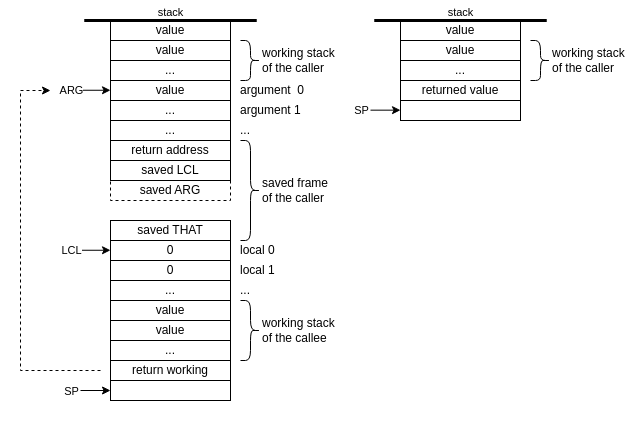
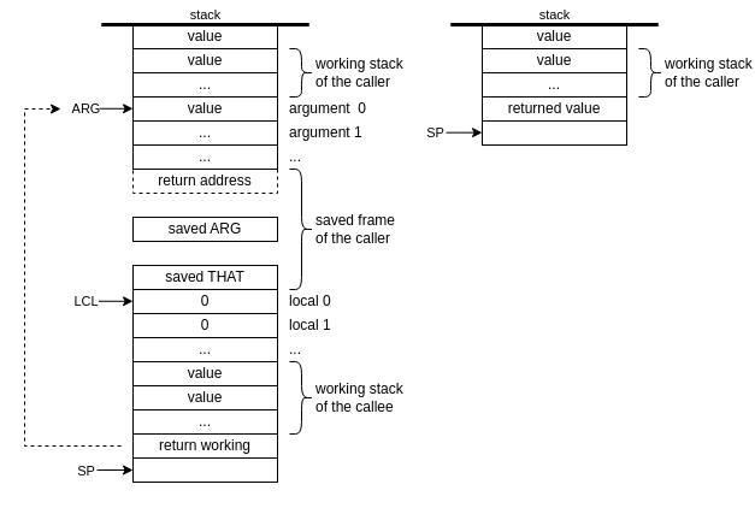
- <mxCell id="13" value="return address" style="rounded=0;whiteSpace=wrap;html=1;fillColor=none;" vertex="1" parent="1"><mxGeometry x="110" y="140" width="120" height="20" as="geometry" /></mxCell>
+ <mxCell id="13" value="return address" style="rounded=0;whiteSpace=wrap;html=1;fillColor=none;dashed=1;" vertex="1" parent="1"><mxGeometry x="110" y="140" width="120" height="20" as="geometry" /></mxCell>
- <mxCell id="14" value="saved LCL" style="rounded=0;whiteSpace=wrap;html=1;fillColor=none;" vertex="1" parent="1"><mxGeometry x="110" y="160" width="120" height="20" as="geometry" /></mxCell>
- <mxCell id="15" value="saved ARG" style="rounded=0;whiteSpace=wrap;html=1;fillColor=none;dashed=1;" vertex="1" parent="1"><mxGeometry x="110" y="180" width="120" height="20" as="geometry" /></mxCell>
+ <mxCell id="15" value="saved ARG" style="rounded=0;whiteSpace=wrap;html=1;fillColor=none;" vertex="1" parent="1"><mxGeometry x="110" y="180" width="120" height="20" as="geometry" /></mxCell>
